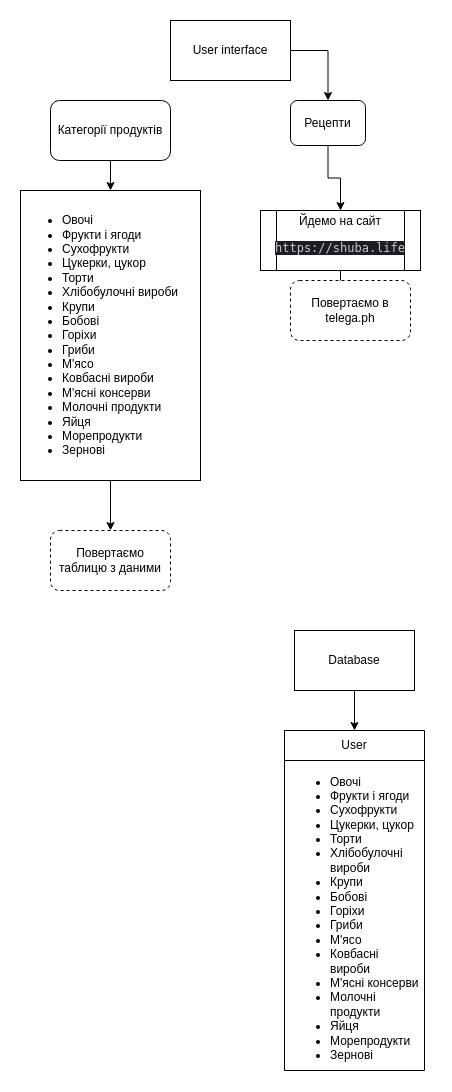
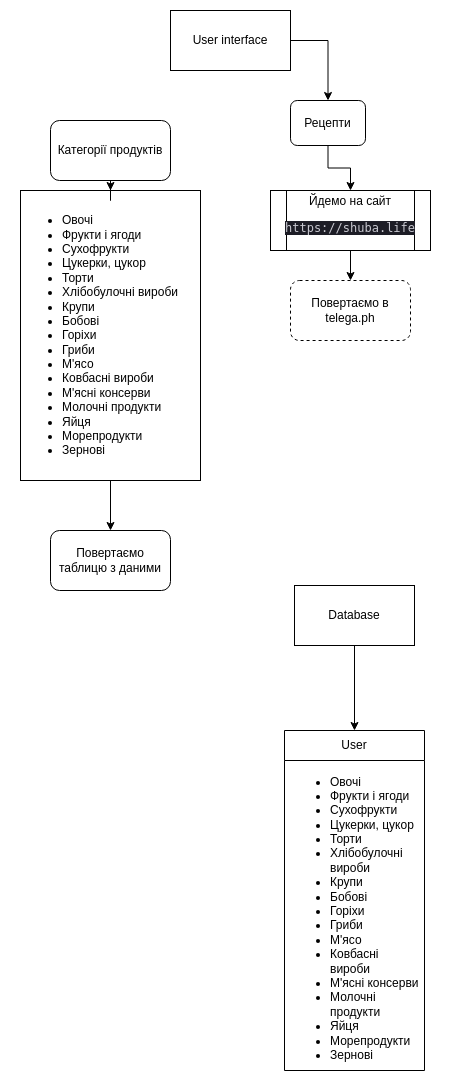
- <mxCell id="3" value="User interface" style="rounded=0;whiteSpace=wrap;html=1;" vertex="1" parent="1"><mxGeometry x="170" y="20" width="120" height="60" as="geometry" /></mxCell>
+ <mxCell id="3" value="User interface" style="rounded=0;whiteSpace=wrap;html=1;" vertex="1" parent="1"><mxGeometry x="170" y="10" width="120" height="60" as="geometry" /></mxCell>
- <mxCell id="5" value="Категорії продуктів" style="rounded=1;whiteSpace=wrap;html=1;" vertex="1" parent="1"><mxGeometry x="50" y="100" width="120" height="60" as="geometry" /></mxCell>
+ <mxCell id="5" value="Категорії продуктів" style="rounded=1;whiteSpace=wrap;html=1;" vertex="1" parent="1"><mxGeometry x="50" y="120" width="120" height="60" as="geometry" /></mxCell>
- <mxCell id="11" value="Йдемо на сайт&lt;br&gt;&lt;pre style=&quot;background-color:#1d1d26;color:#c9c9d1;font-family:'JetBrains Mono',monospace;font-size:9,8pt;&quot;&gt;https://shuba.life&lt;/pre&gt;" style="shape=process;whiteSpace=wrap;html=1;backgroundOutline=1;" vertex="1" parent="1"><mxGeometry x="260" y="210" width="160" height="60" as="geometry" /></mxCell>
+ <mxCell id="11" value="Йдемо на сайт&lt;br&gt;&lt;pre style=&quot;background-color:#1d1d26;color:#c9c9d1;font-family:'JetBrains Mono',monospace;font-size:9,8pt;&quot;&gt;https://shuba.life&lt;/pre&gt;" style="shape=process;whiteSpace=wrap;html=1;backgroundOutline=1;" vertex="1" parent="1"><mxGeometry x="270" y="190" width="160" height="60" as="geometry" /></mxCell>
- <mxCell id="13" value="Повертаємо таблицю з даними" style="rounded=1;whiteSpace=wrap;html=1;dashed=1;" vertex="1" parent="1"><mxGeometry x="50" y="530" width="120" height="60" as="geometry" /></mxCell>
+ <mxCell id="13" value="Повертаємо таблицю з даними" style="rounded=1;whiteSpace=wrap;html=1;" vertex="1" parent="1"><mxGeometry x="50" y="530" width="120" height="60" as="geometry" /></mxCell>
- <mxCell id="15" value="Database" style="rounded=0;whiteSpace=wrap;html=1;" vertex="1" parent="1"><mxGeometry x="294" y="630" width="120" height="60" as="geometry" /></mxCell>
+ <mxCell id="15" value="Database" style="rounded=0;whiteSpace=wrap;html=1;" vertex="1" parent="1"><mxGeometry x="294" y="585" width="120" height="60" as="geometry" /></mxCell>
